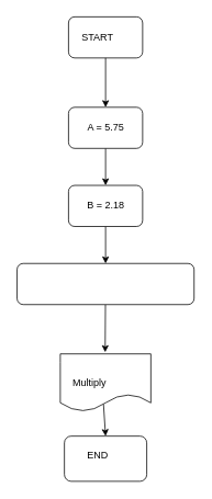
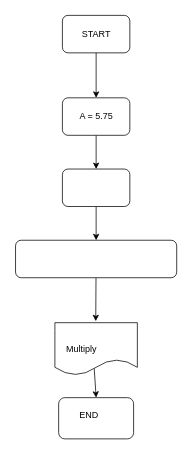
- <mxCell id="4" value="START" style="text;html=1;strokeColor=none;fillColor=none;align=center;verticalAlign=middle;whiteSpace=wrap;rounded=0;" parent="1" vertex="1"><mxGeometry x="92.5" y="32.5" width="50" height="25" as="geometry" /></mxCell>
+ <mxCell id="4" value="START" style="text;html=1;strokeColor=none;fillColor=none;align=center;verticalAlign=middle;whiteSpace=wrap;rounded=0;" parent="1" vertex="1"><mxGeometry x="102.5" y="32.5" width="50" height="25" as="geometry" /></mxCell>
- <mxCell id="10" value="B = 2.18" style="text;html=1;strokeColor=none;fillColor=none;align=center;verticalAlign=middle;whiteSpace=wrap;rounded=0;" parent="1" vertex="1"><mxGeometry x="97.5" y="235" width="60" height="30" as="geometry" /></mxCell>
